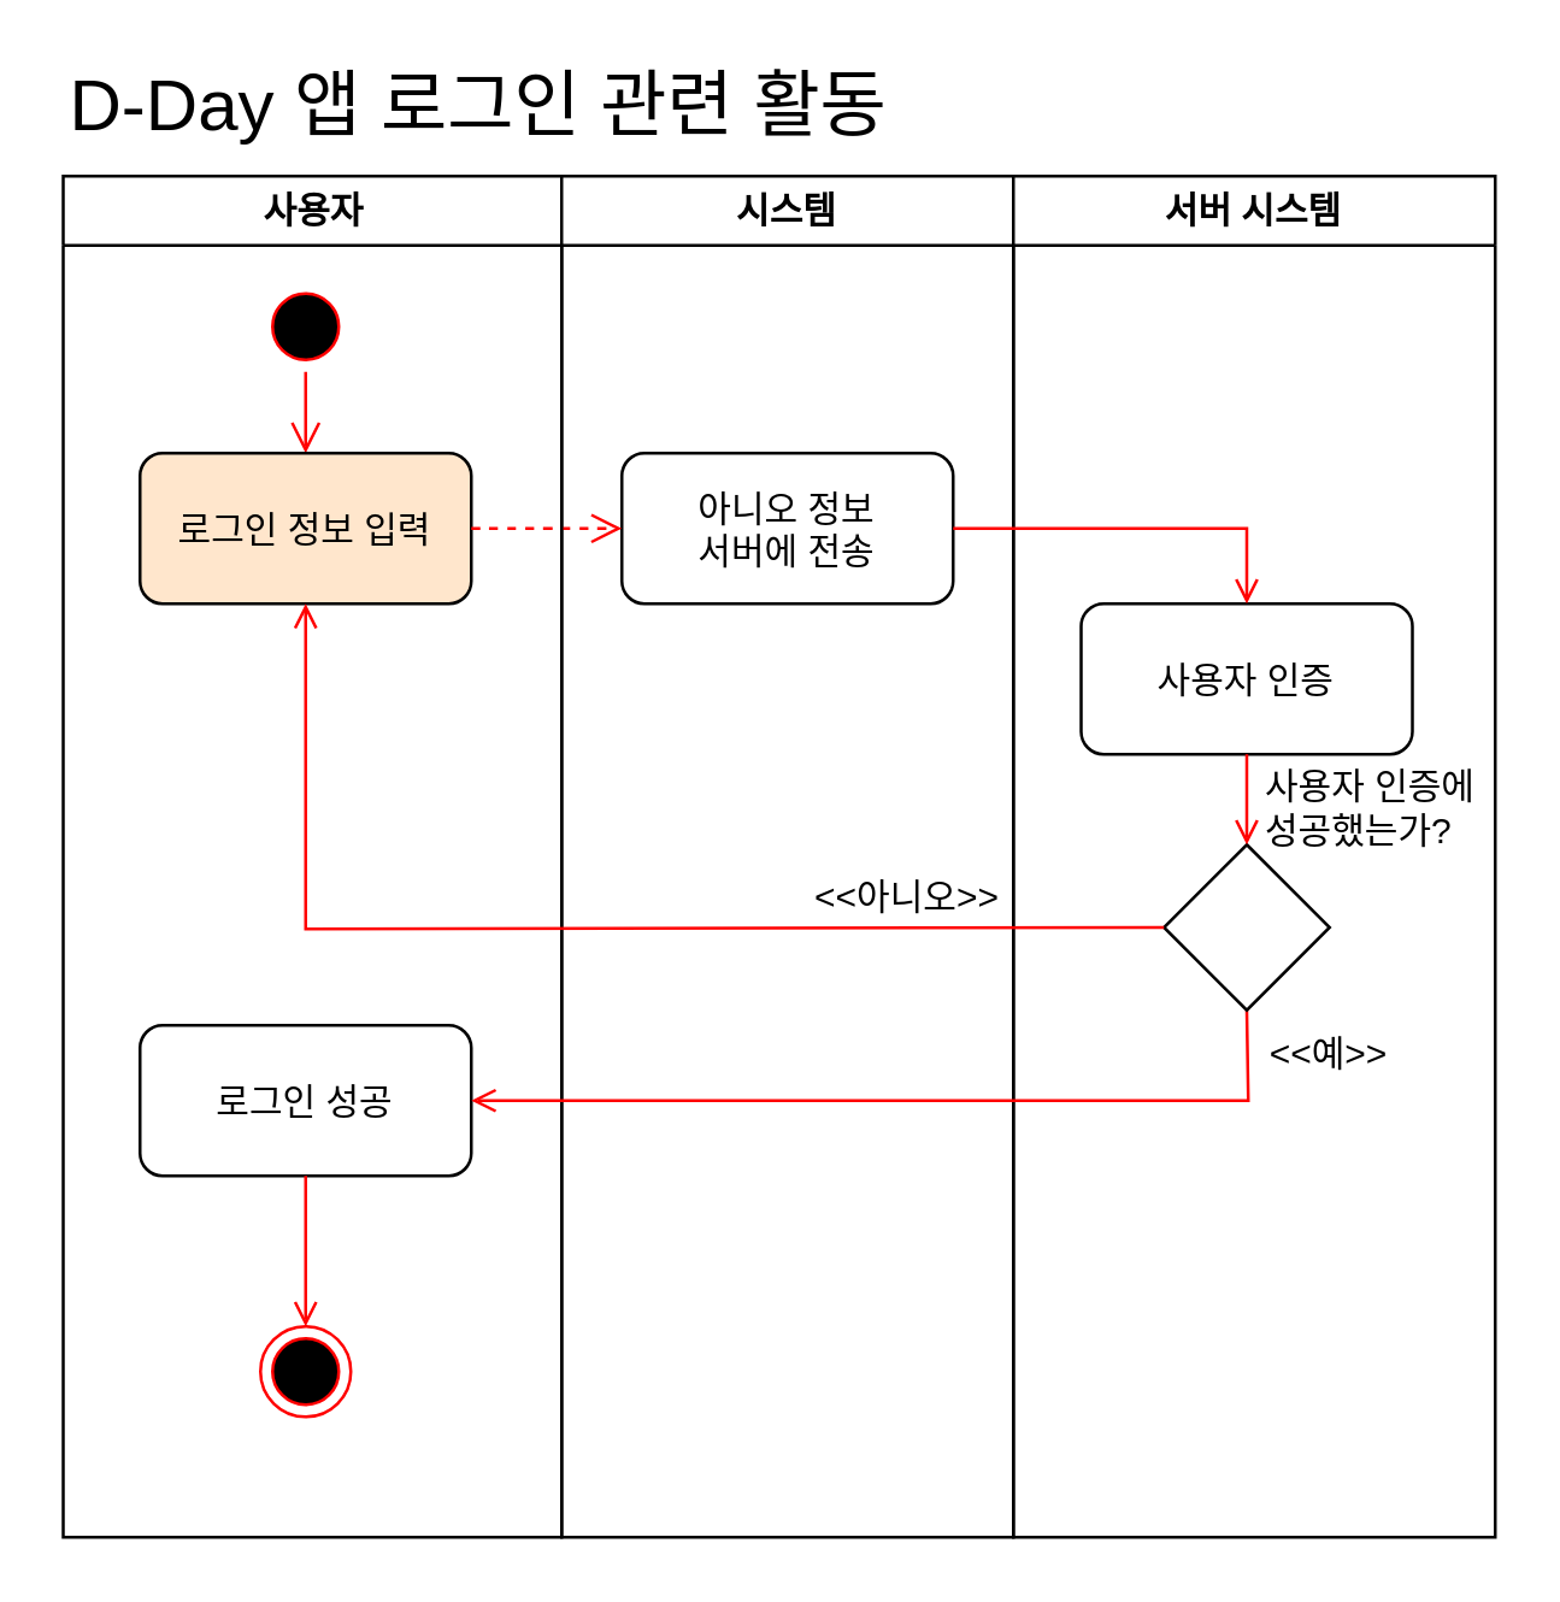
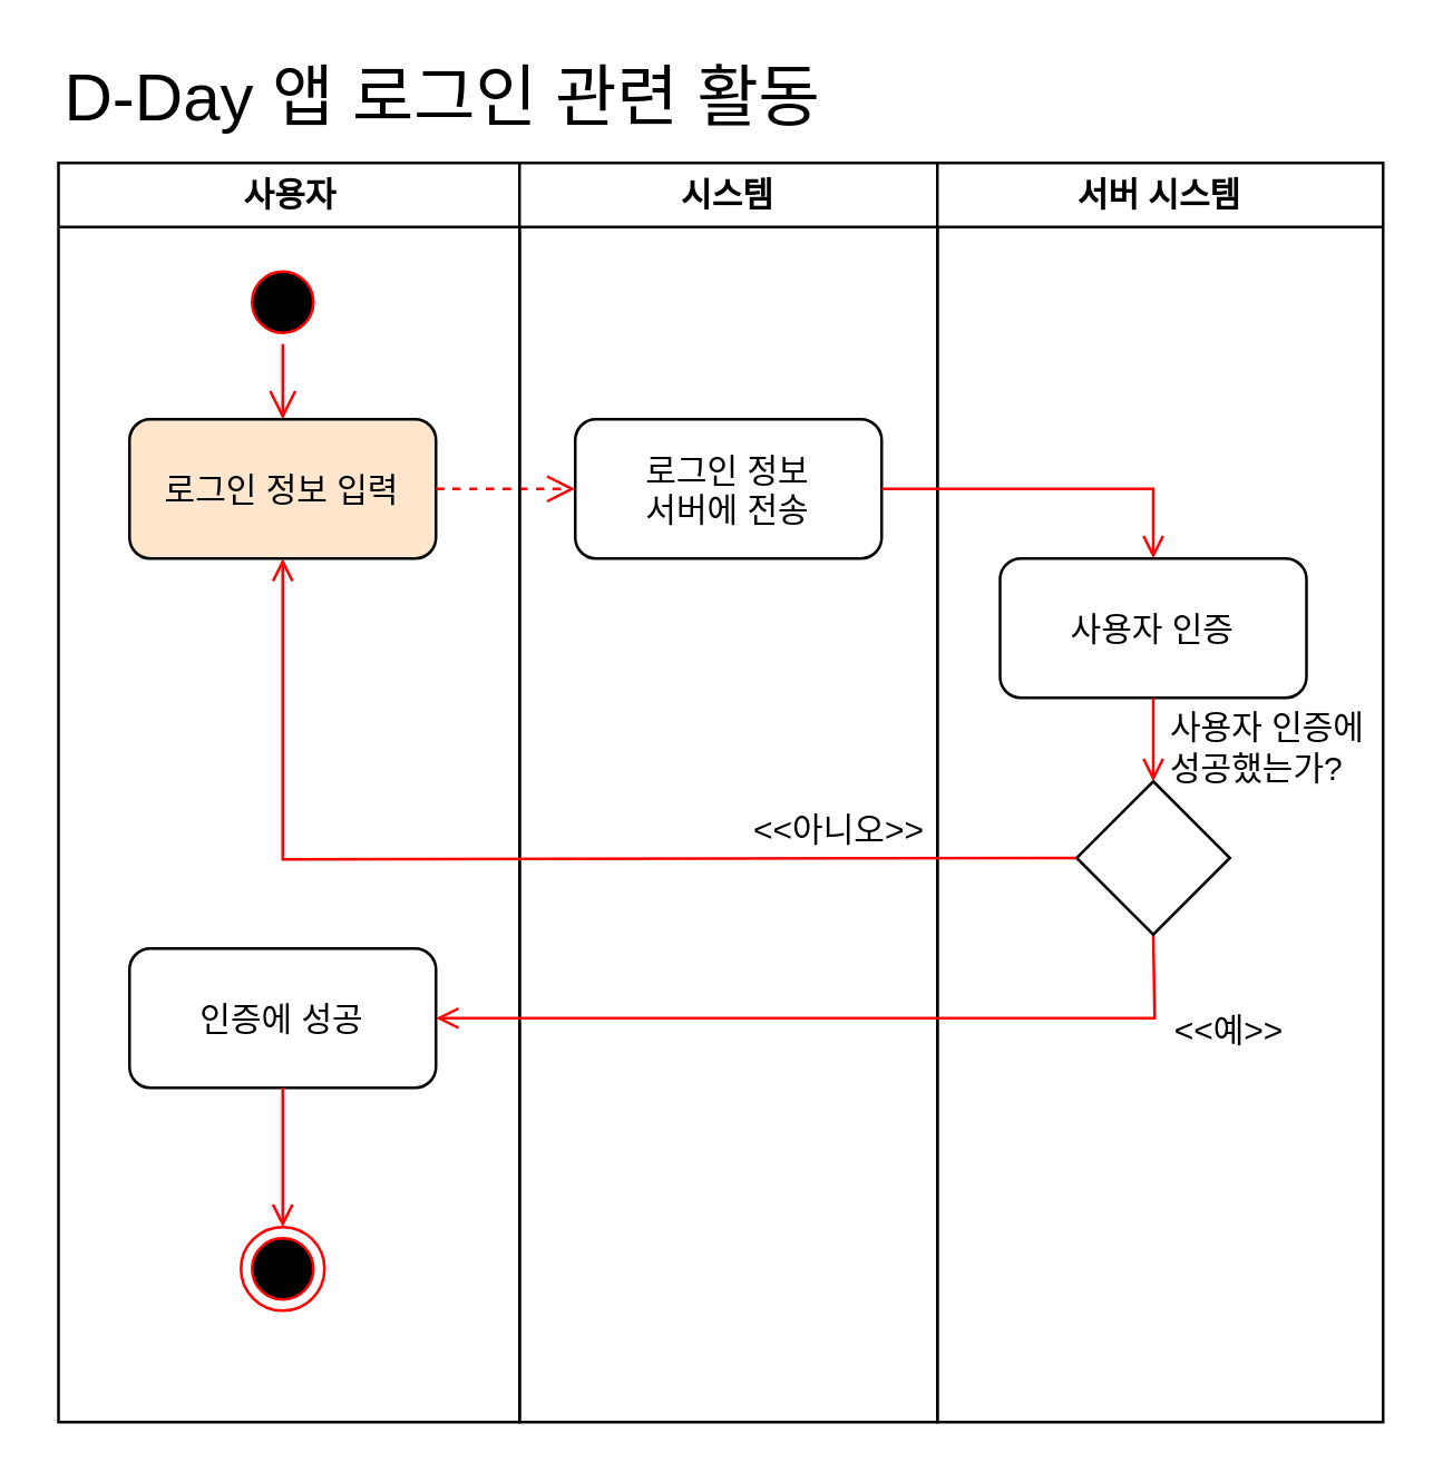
- <mxCell id="6" value="아니오 정보&#10;서버에 전송" style="rounded=1;" vertex="1" parent="2"><mxGeometry x="185.5" y="92" width="110" height="50" as="geometry" /></mxCell>
+ <mxCell id="6" value="로그인 정보&#10;서버에 전송" style="rounded=1;" vertex="1" parent="2"><mxGeometry x="185.5" y="92" width="110" height="50" as="geometry" /></mxCell>
- <mxCell id="15" value="&amp;lt;&amp;lt;예&amp;gt;&amp;gt;" style="text;html=1;align=center;verticalAlign=middle;whiteSpace=wrap;rounded=0;" vertex="1" parent="14"><mxGeometry x="60" y="277" width="90" height="30" as="geometry" /></mxCell>
+ <mxCell id="15" value="&amp;lt;&amp;lt;예&amp;gt;&amp;gt;" style="text;html=1;align=center;verticalAlign=middle;whiteSpace=wrap;rounded=0;" vertex="1" parent="14"><mxGeometry x="60" y="297" width="90" height="30" as="geometry" /></mxCell>
- <mxCell id="8" value="로그인 성공" style="rounded=1;" vertex="1" parent="2"><mxGeometry x="25.5" y="282" width="110" height="50" as="geometry" /></mxCell>
+ <mxCell id="8" value="인증에 성공" style="rounded=1;" vertex="1" parent="2"><mxGeometry x="25.5" y="282" width="110" height="50" as="geometry" /></mxCell>
